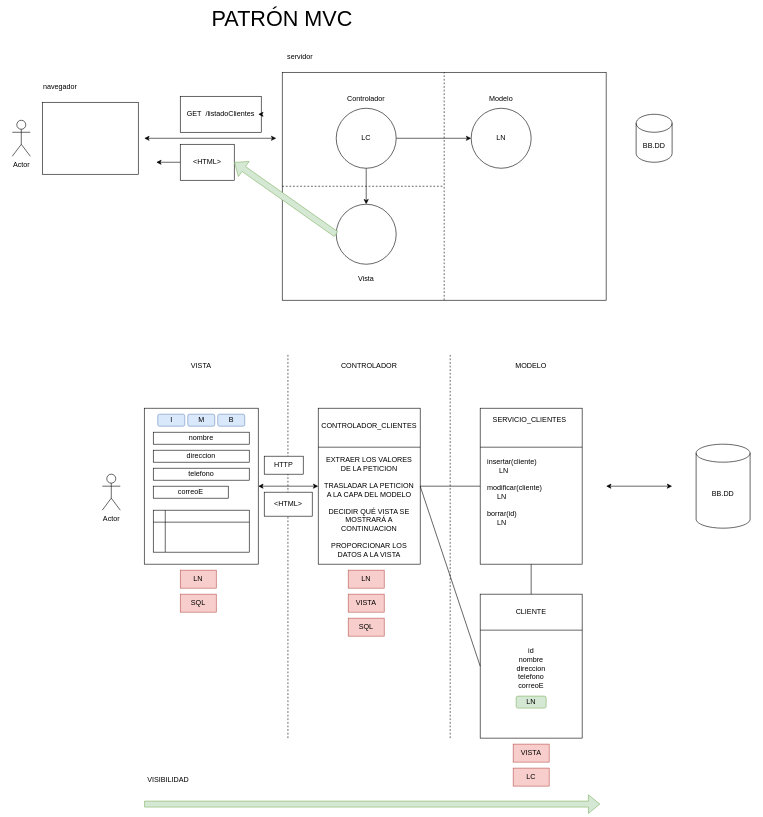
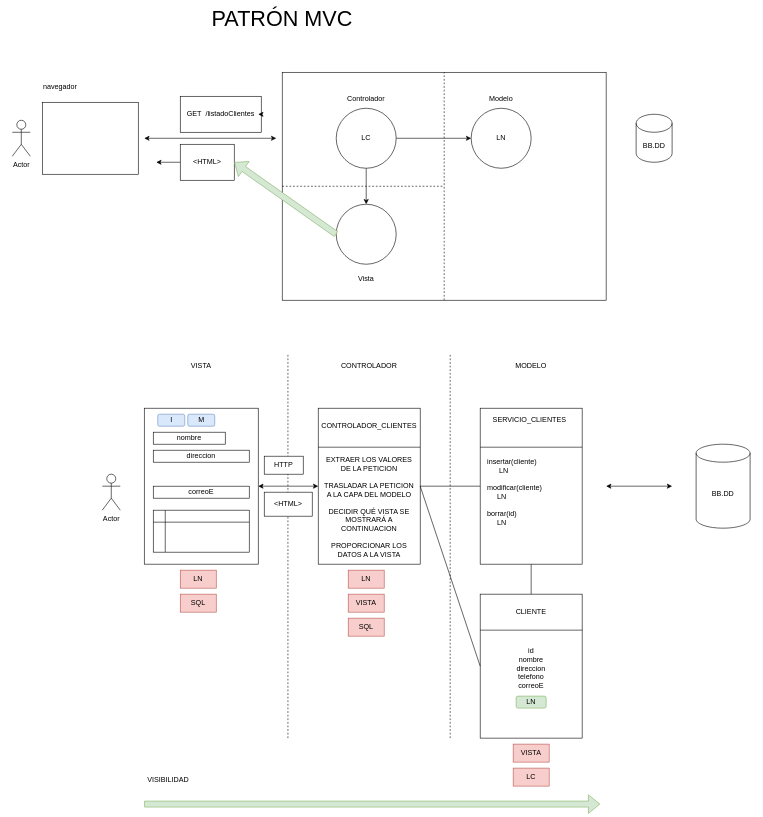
- <mxCell id="6" value="servidor" style="text;html=1;strokeColor=none;fillColor=none;align=center;verticalAlign=middle;whiteSpace=wrap;rounded=0;" vertex="1" parent="1"><mxGeometry x="470" y="80" width="60" height="30" as="geometry" /></mxCell>
- <mxCell id="20" value="B" style="rounded=1;whiteSpace=wrap;html=1;fillColor=#dae8fc;strokeColor=#6c8ebf;" vertex="1" parent="1"><mxGeometry x="362.5" y="690" width="45" height="20" as="geometry" /></mxCell>
- <mxCell id="21" value="nombre" style="rounded=0;whiteSpace=wrap;html=1;" vertex="1" parent="1"><mxGeometry x="255" y="720" width="160" height="20" as="geometry" /></mxCell>
+ <mxCell id="21" value="nombre" style="rounded=0;whiteSpace=wrap;html=1;" vertex="1" parent="1"><mxGeometry x="255" y="720" width="120" height="20" as="geometry" /></mxCell>
- <mxCell id="23" value="telefono" style="rounded=0;whiteSpace=wrap;html=1;" vertex="1" parent="1"><mxGeometry x="255" y="780" width="160" height="20" as="geometry" /></mxCell>
- <mxCell id="41" value="correoE" style="rounded=0;whiteSpace=wrap;html=1;" vertex="1" parent="1"><mxGeometry x="255" y="810" width="125" height="20" as="geometry" /></mxCell>
+ <mxCell id="41" value="correoE" style="rounded=0;whiteSpace=wrap;html=1;" vertex="1" parent="1"><mxGeometry x="255" y="810" width="160" height="20" as="geometry" /></mxCell>
